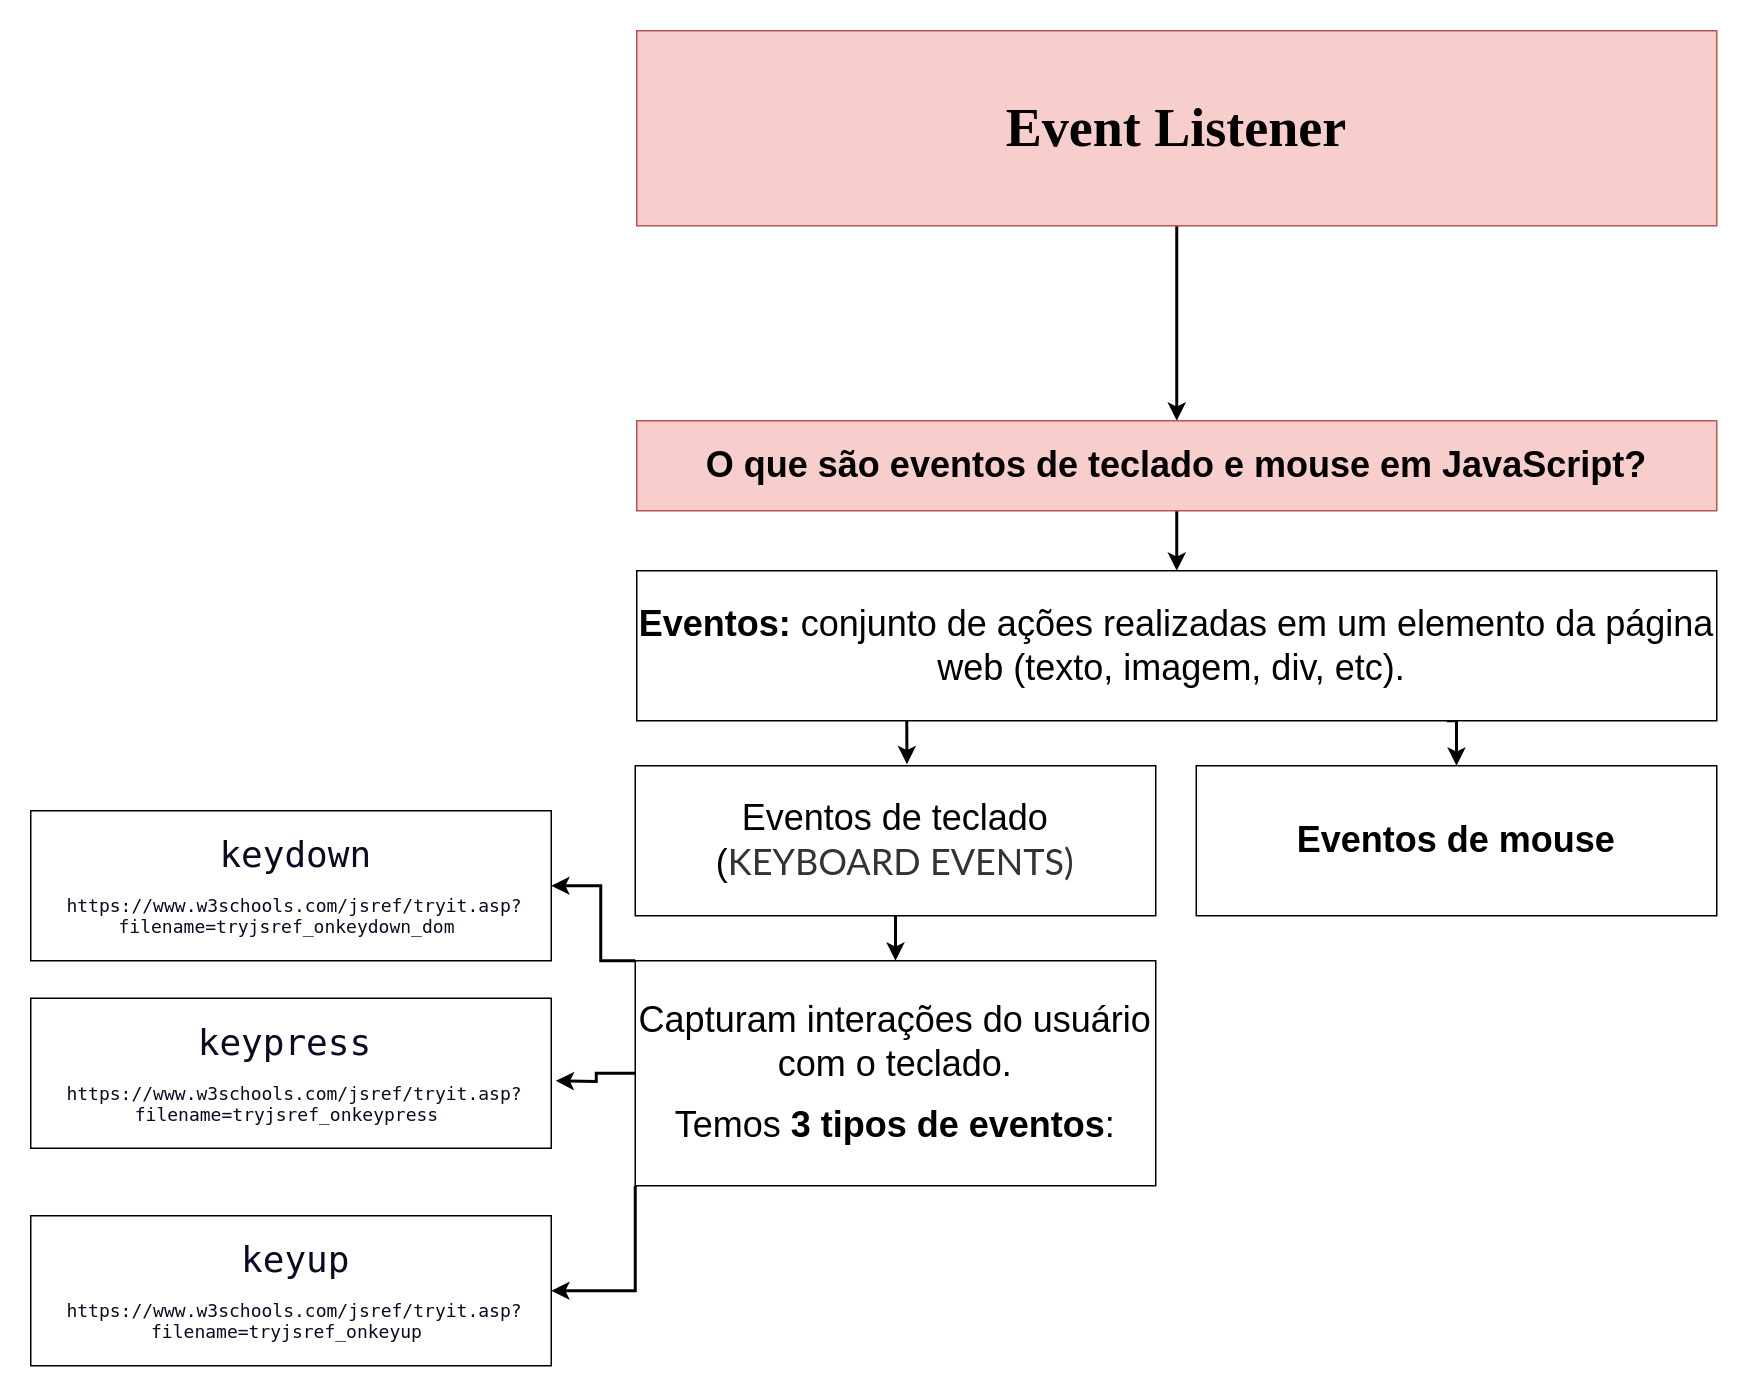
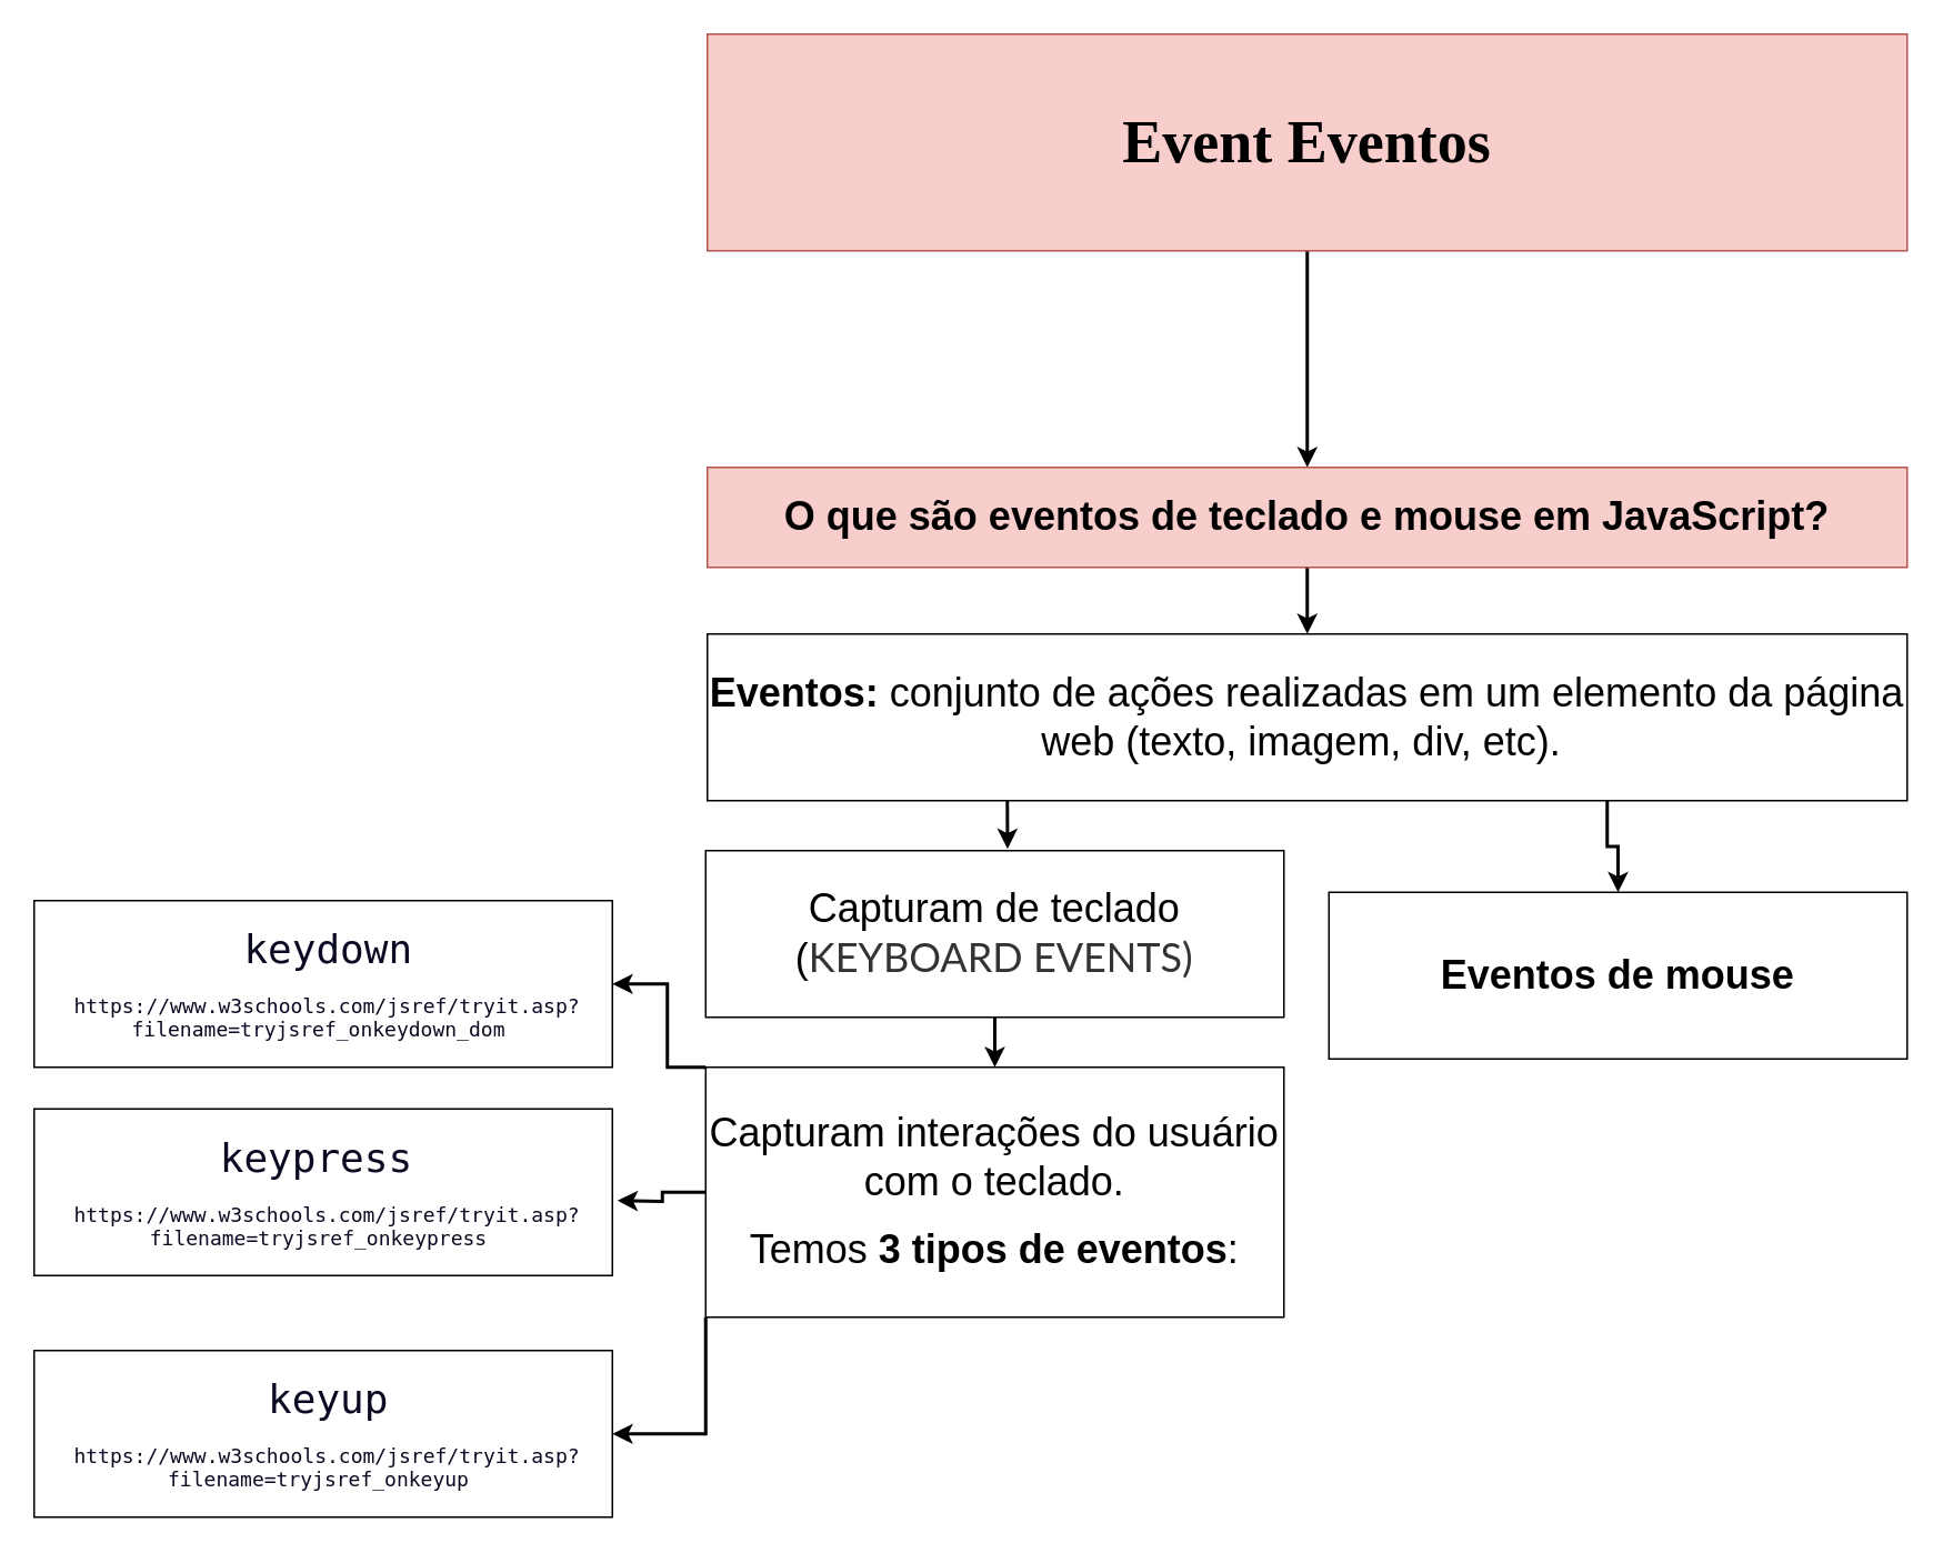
- <mxCell id="3" value="&lt;h1&gt;&lt;font face=&quot;Comic Sans MS&quot; style=&quot;font-size: 36px;&quot;&gt;Event Listener&lt;/font&gt;&lt;/h1&gt;" style="rounded=0;whiteSpace=wrap;html=1;fillColor=#f8cecc;strokeColor=#b85450;" vertex="1" parent="1"><mxGeometry x="424" y="20" width="720" height="130" as="geometry" /></mxCell>
+ <mxCell id="3" value="&lt;h1&gt;&lt;font face=&quot;Comic Sans MS&quot; style=&quot;font-size: 36px;&quot;&gt;Event Eventos&lt;/font&gt;&lt;/h1&gt;" style="rounded=0;whiteSpace=wrap;html=1;fillColor=#f8cecc;strokeColor=#b85450;" vertex="1" parent="1"><mxGeometry x="424" y="20" width="720" height="130" as="geometry" /></mxCell>
- <mxCell id="10" value="&lt;p&gt;&lt;font style=&quot;font-size: 24px;&quot;&gt;Eventos de teclado (&lt;/font&gt;&lt;span style=&quot;font-size: 24px; background-color: rgb(255, 255, 255); color: rgb(51, 51, 51); font-family: Lato, sans-serif; text-transform: uppercase;&quot;&gt;KEYBOARD EVENTS)&lt;/span&gt;&lt;/p&gt;" style="rounded=0;whiteSpace=wrap;html=1;" vertex="1" parent="1"><mxGeometry x="423" y="510" width="347" height="100" as="geometry" /></mxCell>
+ <mxCell id="10" value="&lt;p&gt;&lt;font style=&quot;font-size: 24px;&quot;&gt;Capturam de teclado (&lt;/font&gt;&lt;span style=&quot;font-size: 24px; background-color: rgb(255, 255, 255); color: rgb(51, 51, 51); font-family: Lato, sans-serif; text-transform: uppercase;&quot;&gt;KEYBOARD EVENTS)&lt;/span&gt;&lt;/p&gt;" style="rounded=0;whiteSpace=wrap;html=1;" vertex="1" parent="1"><mxGeometry x="423" y="510" width="347" height="100" as="geometry" /></mxCell>
- <mxCell id="11" value="&lt;p&gt;&lt;font style=&quot;font-size: 24px;&quot;&gt;&lt;b&gt;Eventos de mouse&lt;/b&gt;&lt;/font&gt;&lt;/p&gt;" style="rounded=0;whiteSpace=wrap;html=1;" vertex="1" parent="1"><mxGeometry x="797" y="510" width="347" height="100" as="geometry" /></mxCell>
+ <mxCell id="11" value="&lt;p&gt;&lt;font style=&quot;font-size: 24px;&quot;&gt;&lt;b&gt;Eventos de mouse&lt;/b&gt;&lt;/font&gt;&lt;/p&gt;" style="rounded=0;whiteSpace=wrap;html=1;" vertex="1" parent="1"><mxGeometry x="797" y="535" width="347" height="100" as="geometry" /></mxCell>
